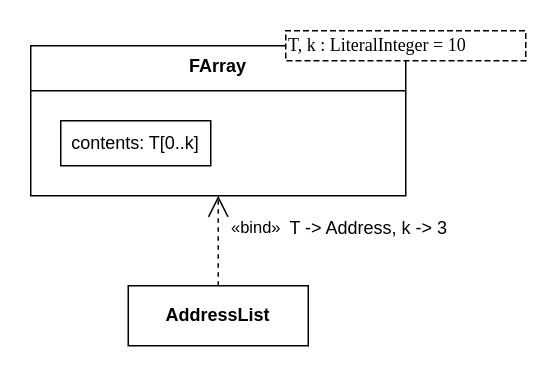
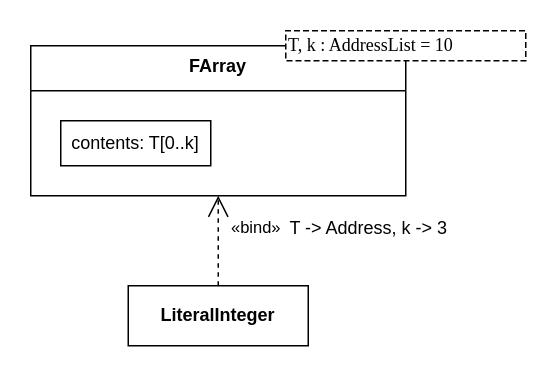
- <mxCell id="8" value="&lt;font face=&quot;Verdana&quot;&gt;T, k : LiteralInteger = 10&lt;/font&gt;" style="shape=partialRectangle;html=1;top=1;align=left;dashed=1;" vertex="1" parent="1"><mxGeometry x="190" y="20" width="160" height="20" as="geometry" /></mxCell>
+ <mxCell id="8" value="&lt;font face=&quot;Verdana&quot;&gt;T, k : AddressList = 10&lt;/font&gt;" style="shape=partialRectangle;html=1;top=1;align=left;dashed=1;" vertex="1" parent="1"><mxGeometry x="190" y="20" width="160" height="20" as="geometry" /></mxCell>
- <mxCell id="5" value="&lt;b&gt;AddressList&lt;/b&gt;" style="fontStyle=0;html=1;whiteSpace=wrap;" vertex="1" parent="1"><mxGeometry x="85" y="190" width="120" height="40" as="geometry" /></mxCell>
+ <mxCell id="5" value="&lt;b&gt;LiteralInteger&lt;/b&gt;" style="fontStyle=0;html=1;whiteSpace=wrap;" vertex="1" parent="1"><mxGeometry x="85" y="190" width="120" height="40" as="geometry" /></mxCell>
